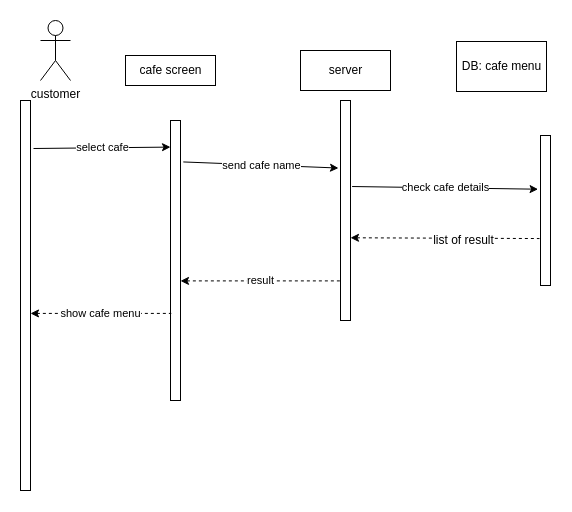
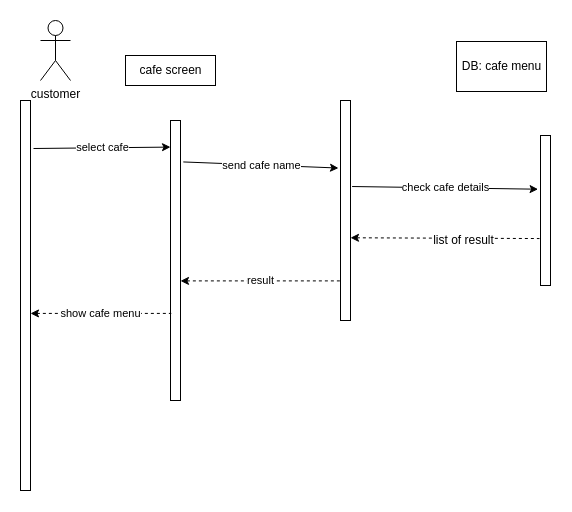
- <mxCell id="7" value="server" style="html=1;" vertex="1" parent="1"><mxGeometry x="300" y="50" width="90" height="40" as="geometry" /></mxCell>
